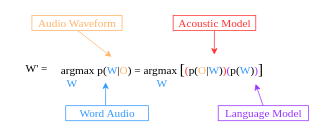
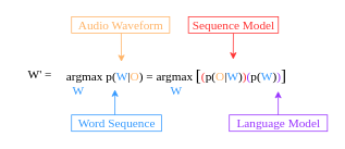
- <mxCell id="6" value="&lt;font style=&quot;font-size: 15px;&quot;&gt;Audio Waveform&lt;/font&gt;" style="text;html=1;align=center;verticalAlign=middle;resizable=0;points=[];autosize=1;fontColor=#FFB366;strokeColor=#FFB366;fontSize=15;fontFamily=Computer Modern;fontSource=http%3A%2F%2Fmirrors.ctan.org%2Ffonts%2Fcm-unicode%2Ffonts%2Fotf%2Fcmunss.otf;" vertex="1" parent="1"><mxGeometry x="42" y="20" width="120" height="20" as="geometry" /></mxCell>
+ <mxCell id="6" value="&lt;font style=&quot;font-size: 15px;&quot;&gt;Audio Waveform&lt;/font&gt;" style="text;html=1;align=center;verticalAlign=middle;resizable=0;points=[];autosize=1;fontColor=#FFB366;strokeColor=#FFB366;fontSize=15;fontFamily=Computer Modern;fontSource=http%3A%2F%2Fmirrors.ctan.org%2Ffonts%2Fcm-unicode%2Ffonts%2Fotf%2Fcmunss.otf;" vertex="1" parent="1"><mxGeometry x="87" y="20" width="120" height="20" as="geometry" /></mxCell>
- <mxCell id="9" value="&lt;font style=&quot;font-size: 15px;&quot; color=&quot;#ff3333&quot;&gt;Acoustic Model&lt;/font&gt;" style="text;html=1;align=center;verticalAlign=middle;resizable=0;points=[];autosize=1;fontColor=#FFB366;fontSize=15;strokeColor=#FF3333;fontFamily=Computer Modern;fontSource=http%3A%2F%2Fmirrors.ctan.org%2Ffonts%2Fcm-unicode%2Ffonts%2Fotf%2Fcmunss.otf;" vertex="1" parent="1"><mxGeometry x="230" y="20" width="110" height="20" as="geometry" /></mxCell>
+ <mxCell id="9" value="&lt;font style=&quot;font-size: 15px;&quot; color=&quot;#ff3333&quot;&gt;Sequence Model&lt;/font&gt;" style="text;html=1;align=center;verticalAlign=middle;resizable=0;points=[];autosize=1;fontColor=#FFB366;fontSize=15;strokeColor=#FF3333;fontFamily=Computer Modern;fontSource=http%3A%2F%2Fmirrors.ctan.org%2Ffonts%2Fcm-unicode%2Ffonts%2Fotf%2Fcmunss.otf;" vertex="1" parent="1"><mxGeometry x="230" y="20" width="110" height="20" as="geometry" /></mxCell>
- <mxCell id="7" value="&lt;font style=&quot;font-size: 15px;&quot;&gt;Word Audio&lt;/font&gt;" style="text;html=1;align=center;verticalAlign=middle;resizable=0;points=[];autosize=1;strokeColor=#3399FF;fontColor=#3399FF;fontSize=15;fontFamily=Computer Modern;fontSource=http%3A%2F%2Fmirrors.ctan.org%2Ffonts%2Fcm-unicode%2Ffonts%2Fotf%2Fcmunss.otf;" vertex="1" parent="1"><mxGeometry x="87" y="140" width="110" height="20" as="geometry" /></mxCell>
+ <mxCell id="7" value="&lt;font style=&quot;font-size: 15px;&quot;&gt;Word Sequence&lt;/font&gt;" style="text;html=1;align=center;verticalAlign=middle;resizable=0;points=[];autosize=1;strokeColor=#3399FF;fontColor=#3399FF;fontSize=15;fontFamily=Computer Modern;fontSource=http%3A%2F%2Fmirrors.ctan.org%2Ffonts%2Fcm-unicode%2Ffonts%2Fotf%2Fcmunss.otf;" vertex="1" parent="1"><mxGeometry x="87" y="140" width="110" height="20" as="geometry" /></mxCell>
- <mxCell id="11" value="&lt;font style=&quot;font-size: 15px;&quot;&gt;Language Model&lt;/font&gt;" style="text;html=1;align=center;verticalAlign=middle;resizable=0;points=[];autosize=1;fontSize=15;strokeColor=#9933FF;fontColor=#9933FF;fontFamily=Computer Modern;fontSource=http%3A%2F%2Fmirrors.ctan.org%2Ffonts%2Fcm-unicode%2Ffonts%2Fotf%2Fcmunss.otf;" vertex="1" parent="1"><mxGeometry x="290" y="140" width="120" height="20" as="geometry" /></mxCell>
+ <mxCell id="11" value="&lt;font style=&quot;font-size: 15px;&quot;&gt;Language Model&lt;/font&gt;" style="text;html=1;align=center;verticalAlign=middle;resizable=0;points=[];autosize=1;fontSize=15;strokeColor=#9933FF;fontColor=#9933FF;fontFamily=Computer Modern;fontSource=http%3A%2F%2Fmirrors.ctan.org%2Ffonts%2Fcm-unicode%2Ffonts%2Fotf%2Fcmunss.otf;" vertex="1" parent="1"><mxGeometry x="280" y="140" width="120" height="20" as="geometry" /></mxCell>
